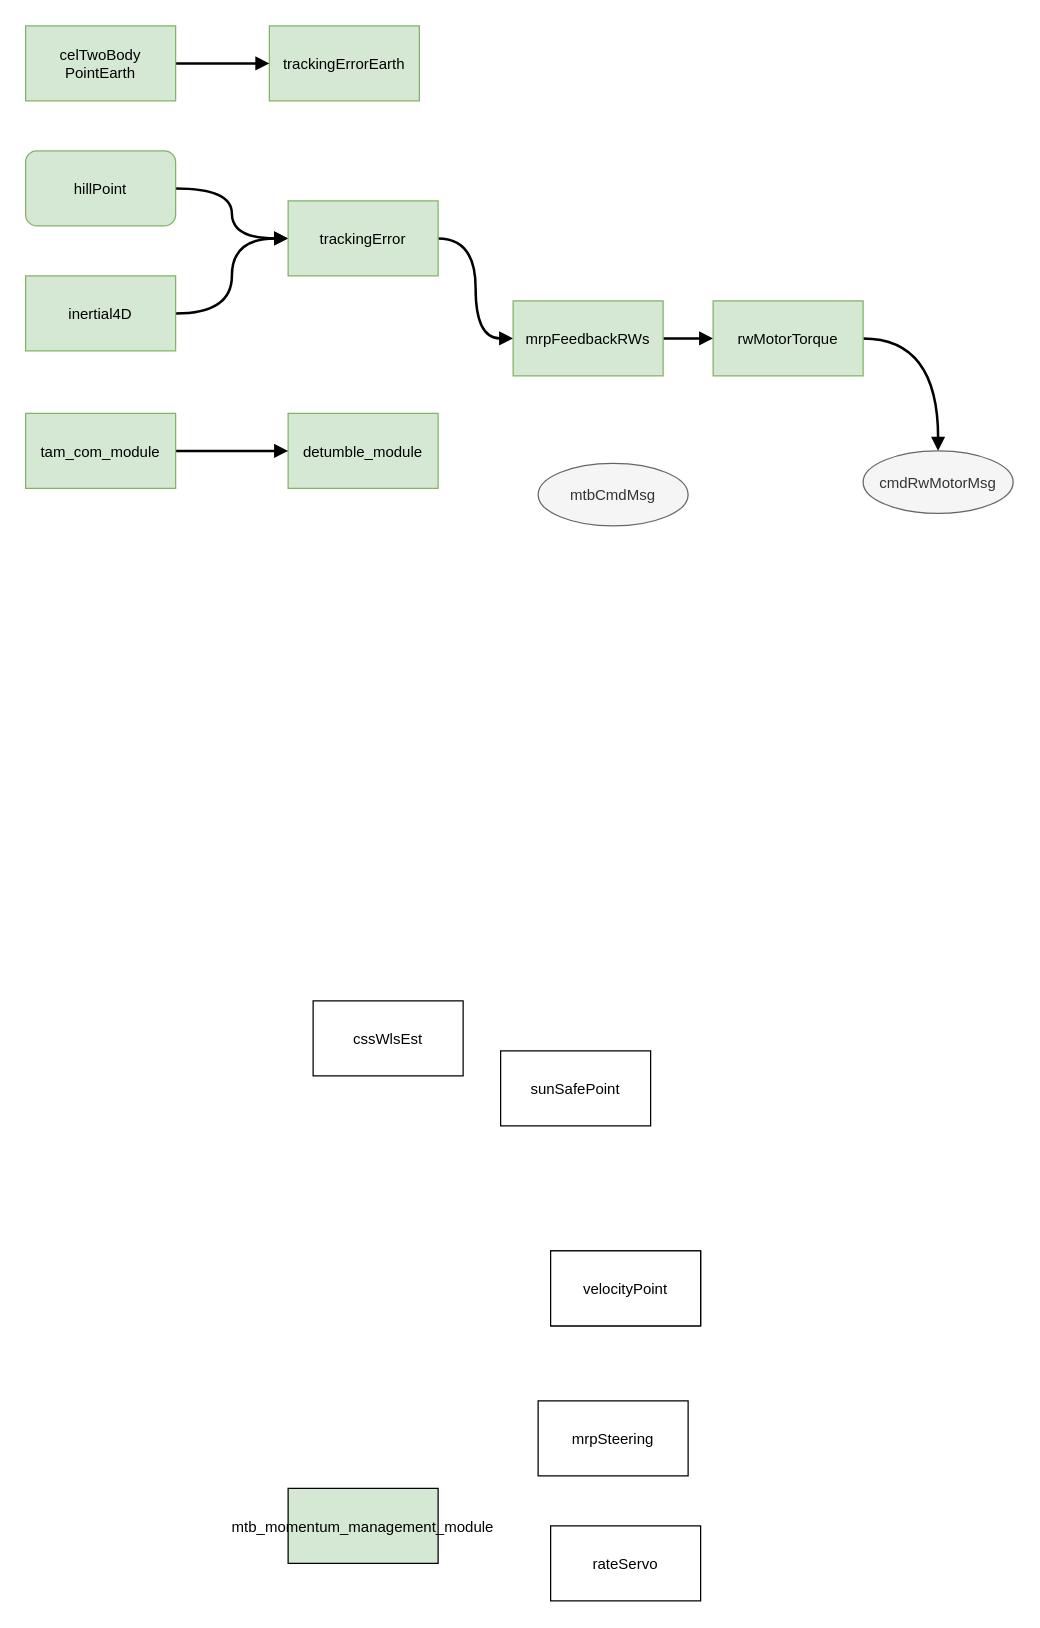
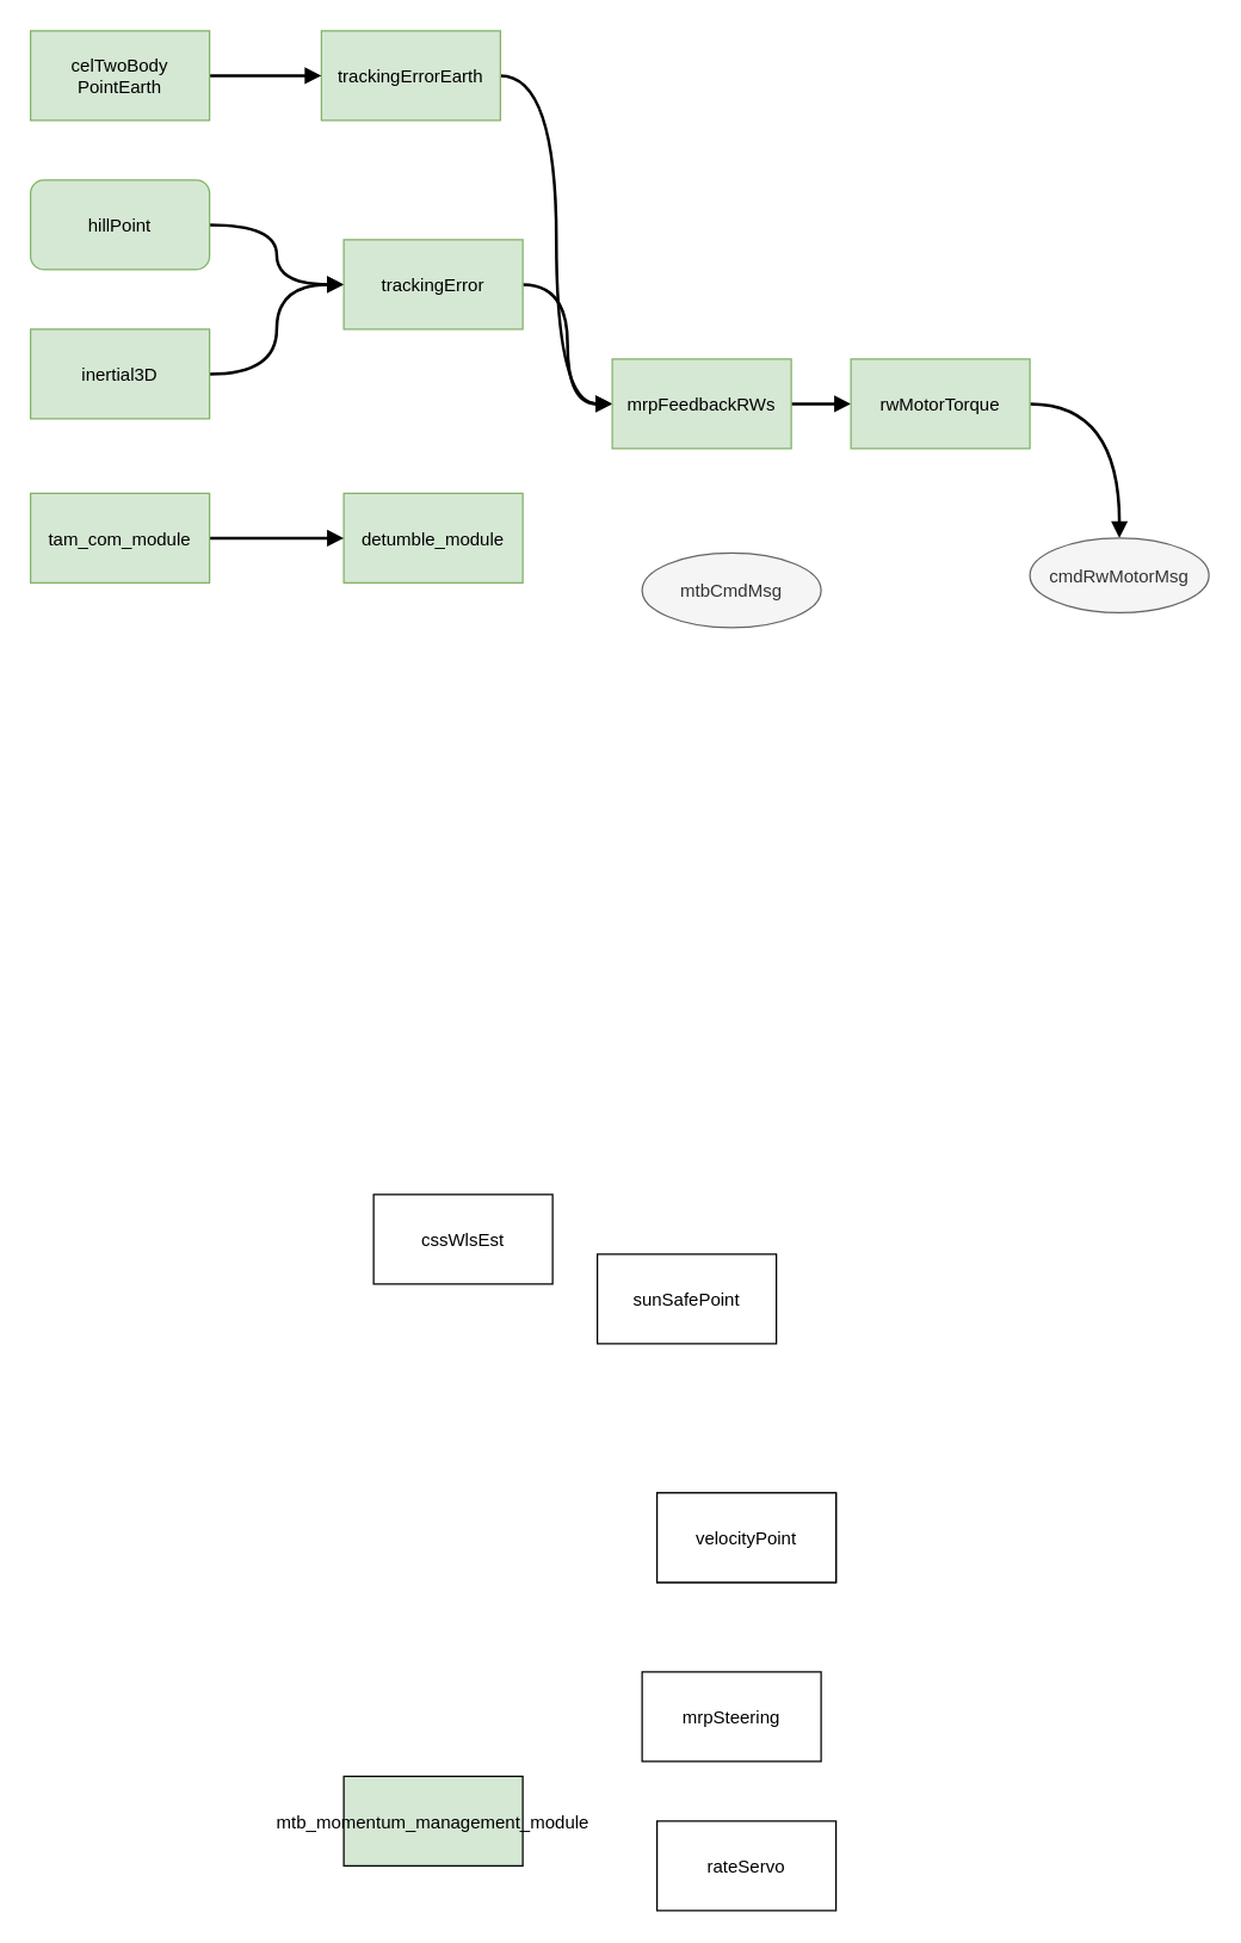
+ <mxCell id="11" style="edgeStyle=orthogonalEdgeStyle;rounded=0;orthogonalLoop=1;jettySize=auto;exitX=1;exitY=0.5;exitDx=0;exitDy=0;entryX=0;entryY=0.5;entryDx=0;entryDy=0;curved=1;strokeWidth=2;endArrow=block;endFill=1;" edge="1" parent="1" source="12" target="23"><mxGeometry relative="1" as="geometry" /></mxCell>
- <mxCell id="4" value="inertial4D" style="rounded=0;flipV=1;fillColor=#d5e8d4;strokeColor=#82b366;" vertex="1" parent="1"><mxGeometry x="20" y="220" width="120" height="60" as="geometry" /></mxCell>
+ <mxCell id="4" value="inertial3D" style="rounded=0;flipV=1;fillColor=#d5e8d4;strokeColor=#82b366;" vertex="1" parent="1"><mxGeometry x="20" y="220" width="120" height="60" as="geometry" /></mxCell>
